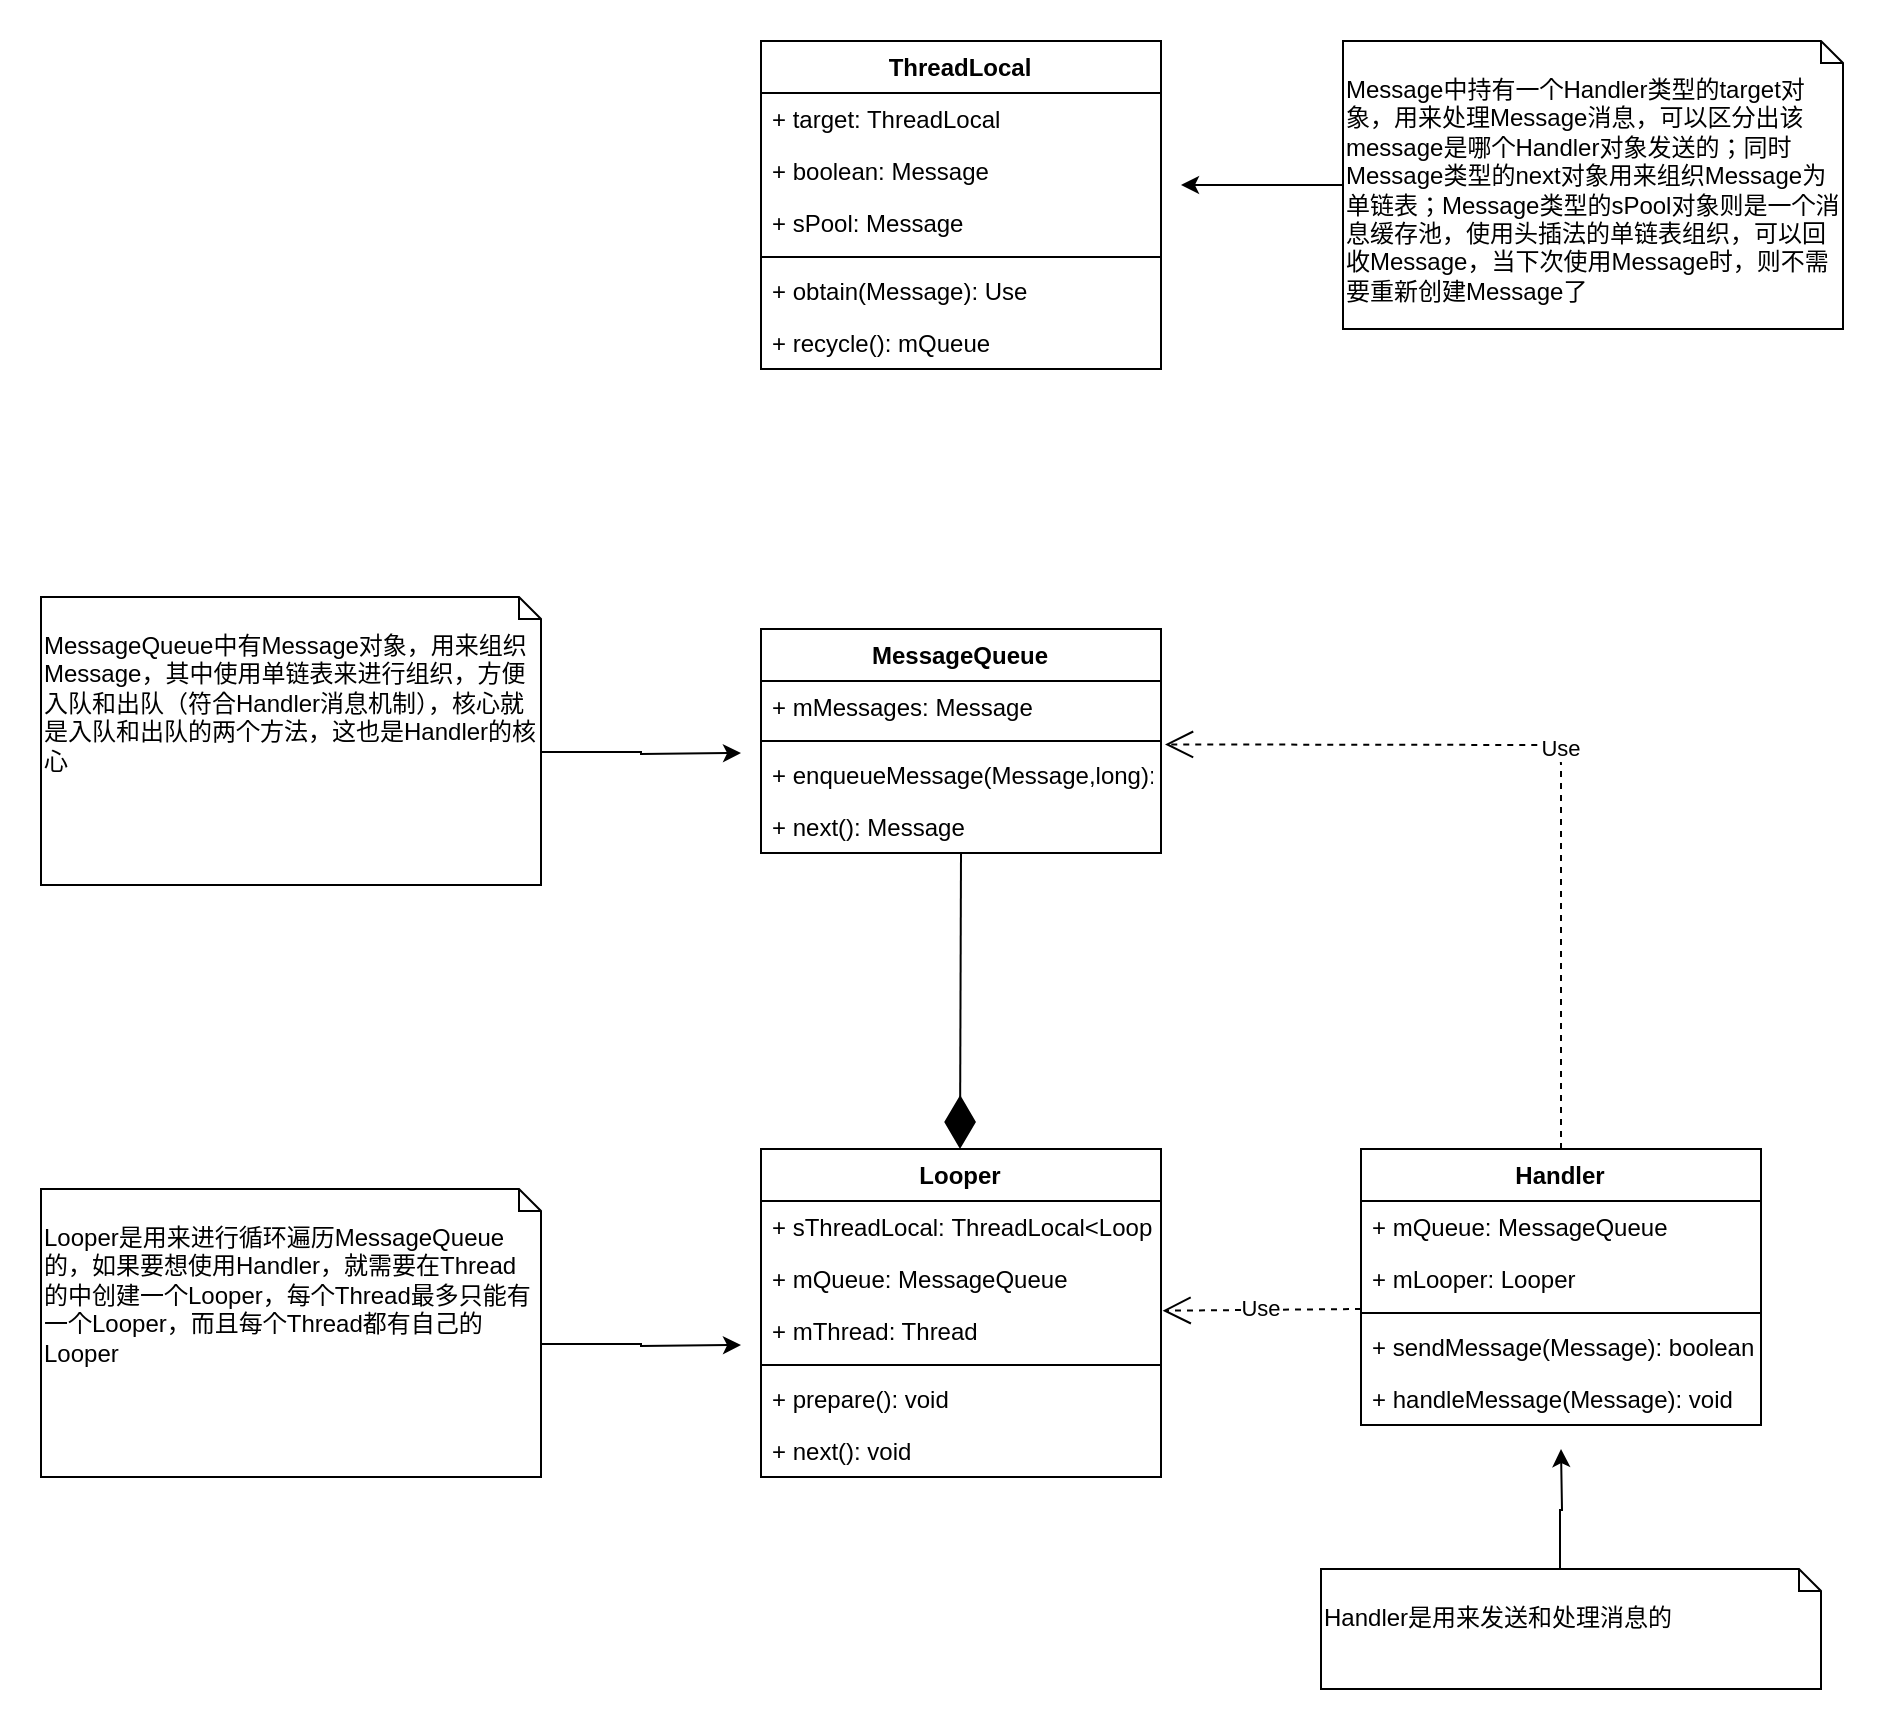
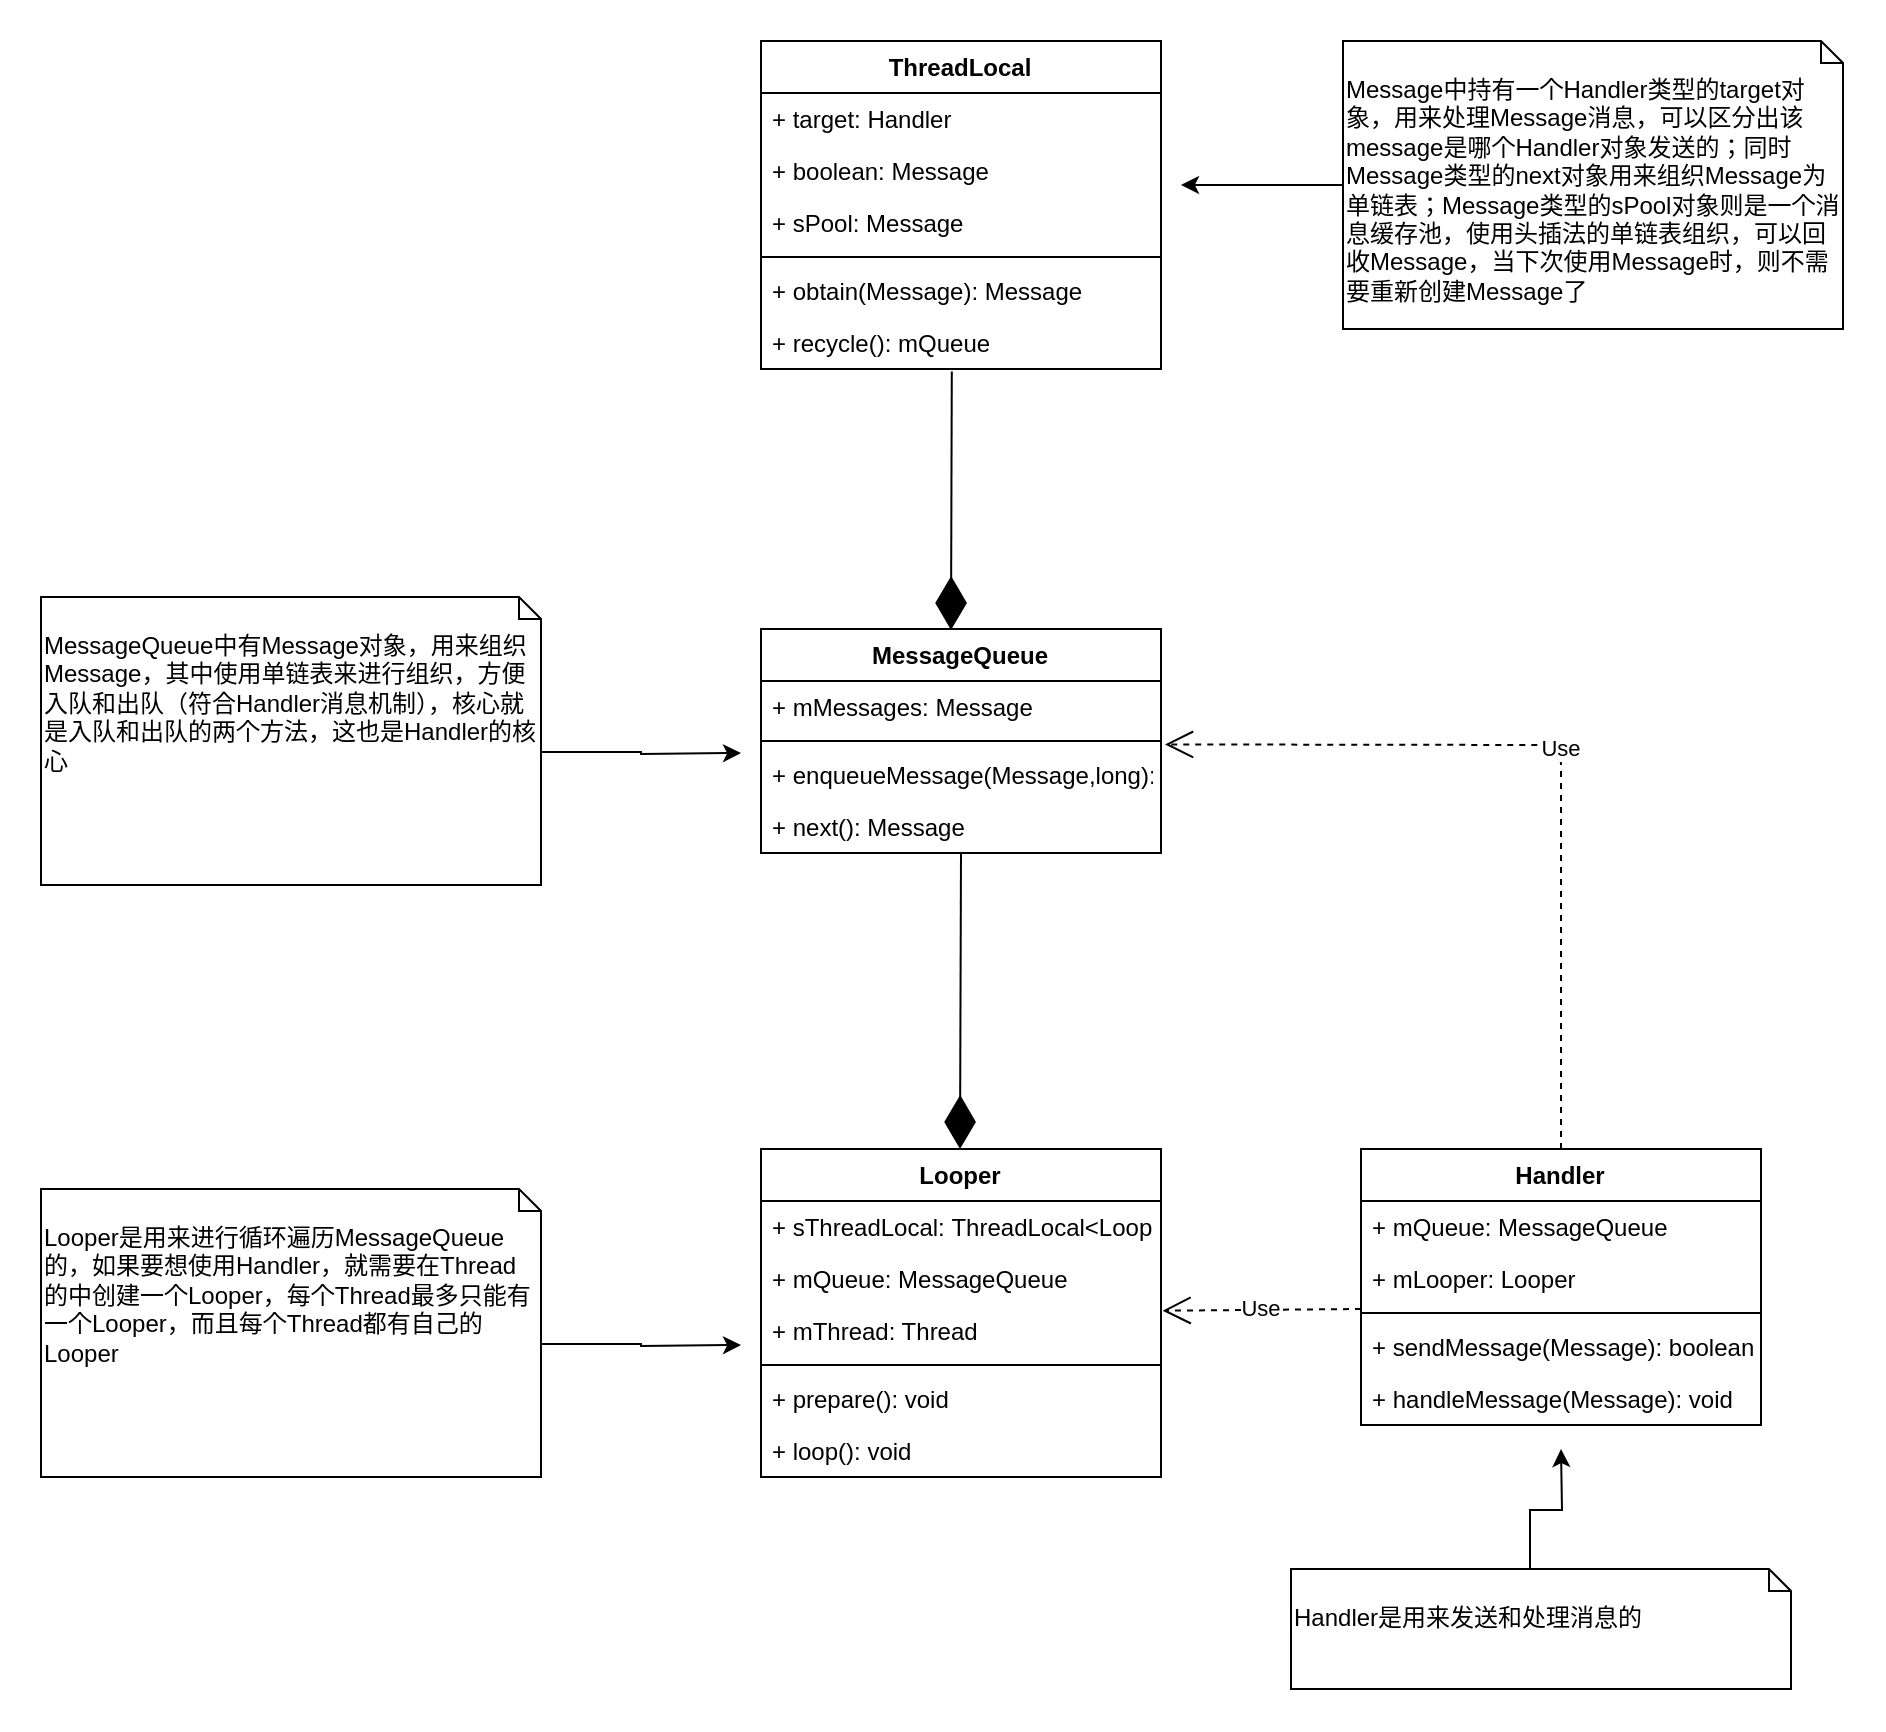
- <mxCell id="22" value="+ target: ThreadLocal" style="text;strokeColor=none;fillColor=none;align=left;verticalAlign=top;spacingLeft=4;spacingRight=4;overflow=hidden;rotatable=0;points=[[0,0.5],[1,0.5]];portConstraint=eastwest;" parent="21" vertex="1"><mxGeometry y="26" width="200" height="26" as="geometry" /></mxCell>
+ <mxCell id="22" value="+ target: Handler" style="text;strokeColor=none;fillColor=none;align=left;verticalAlign=top;spacingLeft=4;spacingRight=4;overflow=hidden;rotatable=0;points=[[0,0.5],[1,0.5]];portConstraint=eastwest;" parent="21" vertex="1"><mxGeometry y="26" width="200" height="26" as="geometry" /></mxCell>
- <mxCell id="26" value="+ obtain(Message): Use" style="text;strokeColor=none;fillColor=none;align=left;verticalAlign=top;spacingLeft=4;spacingRight=4;overflow=hidden;rotatable=0;points=[[0,0.5],[1,0.5]];portConstraint=eastwest;" parent="21" vertex="1"><mxGeometry y="112" width="200" height="26" as="geometry" /></mxCell>
+ <mxCell id="26" value="+ obtain(Message): Message" style="text;strokeColor=none;fillColor=none;align=left;verticalAlign=top;spacingLeft=4;spacingRight=4;overflow=hidden;rotatable=0;points=[[0,0.5],[1,0.5]];portConstraint=eastwest;" parent="21" vertex="1"><mxGeometry y="112" width="200" height="26" as="geometry" /></mxCell>
+ <mxCell id="29" value="" style="endArrow=diamondThin;endFill=1;endSize=24;html=1;exitX=0.477;exitY=1.046;exitDx=0;exitDy=0;exitPerimeter=0;entryX=0.475;entryY=0.004;entryDx=0;entryDy=0;entryPerimeter=0;" parent="1" source="27" target="16" edge="1"><mxGeometry width="160" relative="1" as="geometry"><mxPoint x="410" y="264" as="sourcePoint" /><mxPoint x="570" y="264" as="targetPoint" /></mxGeometry></mxCell>
- <mxCell id="15" value="+ next(): void" style="text;strokeColor=none;fillColor=none;align=left;verticalAlign=top;spacingLeft=4;spacingRight=4;overflow=hidden;rotatable=0;points=[[0,0.5],[1,0.5]];portConstraint=eastwest;" parent="9" vertex="1"><mxGeometry y="138" width="200" height="26" as="geometry" /></mxCell>
+ <mxCell id="15" value="+ loop(): void" style="text;strokeColor=none;fillColor=none;align=left;verticalAlign=top;spacingLeft=4;spacingRight=4;overflow=hidden;rotatable=0;points=[[0,0.5],[1,0.5]];portConstraint=eastwest;" parent="9" vertex="1"><mxGeometry y="138" width="200" height="26" as="geometry" /></mxCell>
- <mxCell id="37" value="Handler是用来发送和处理消息的" style="shape=note2;boundedLbl=1;whiteSpace=wrap;html=1;size=11;verticalAlign=top;align=left;" parent="1" vertex="1"><mxGeometry x="660" y="784" width="250" height="60" as="geometry" /></mxCell>
+ <mxCell id="37" value="Handler是用来发送和处理消息的" style="shape=note2;boundedLbl=1;whiteSpace=wrap;html=1;size=11;verticalAlign=top;align=left;" parent="1" vertex="1"><mxGeometry x="645" y="784" width="250" height="60" as="geometry" /></mxCell>
